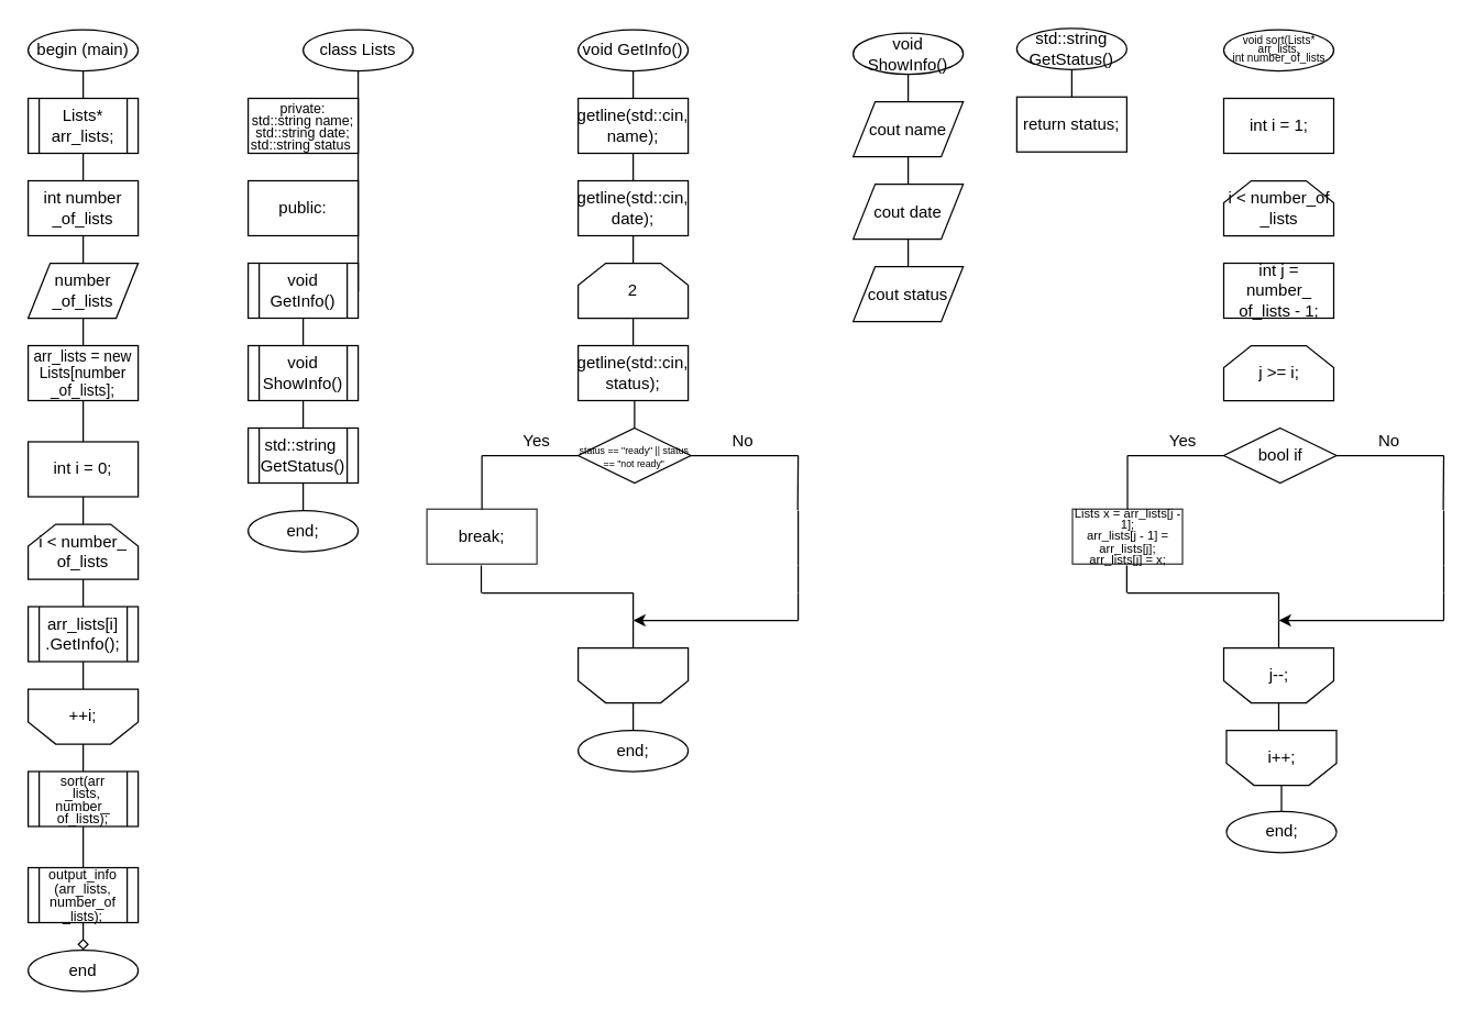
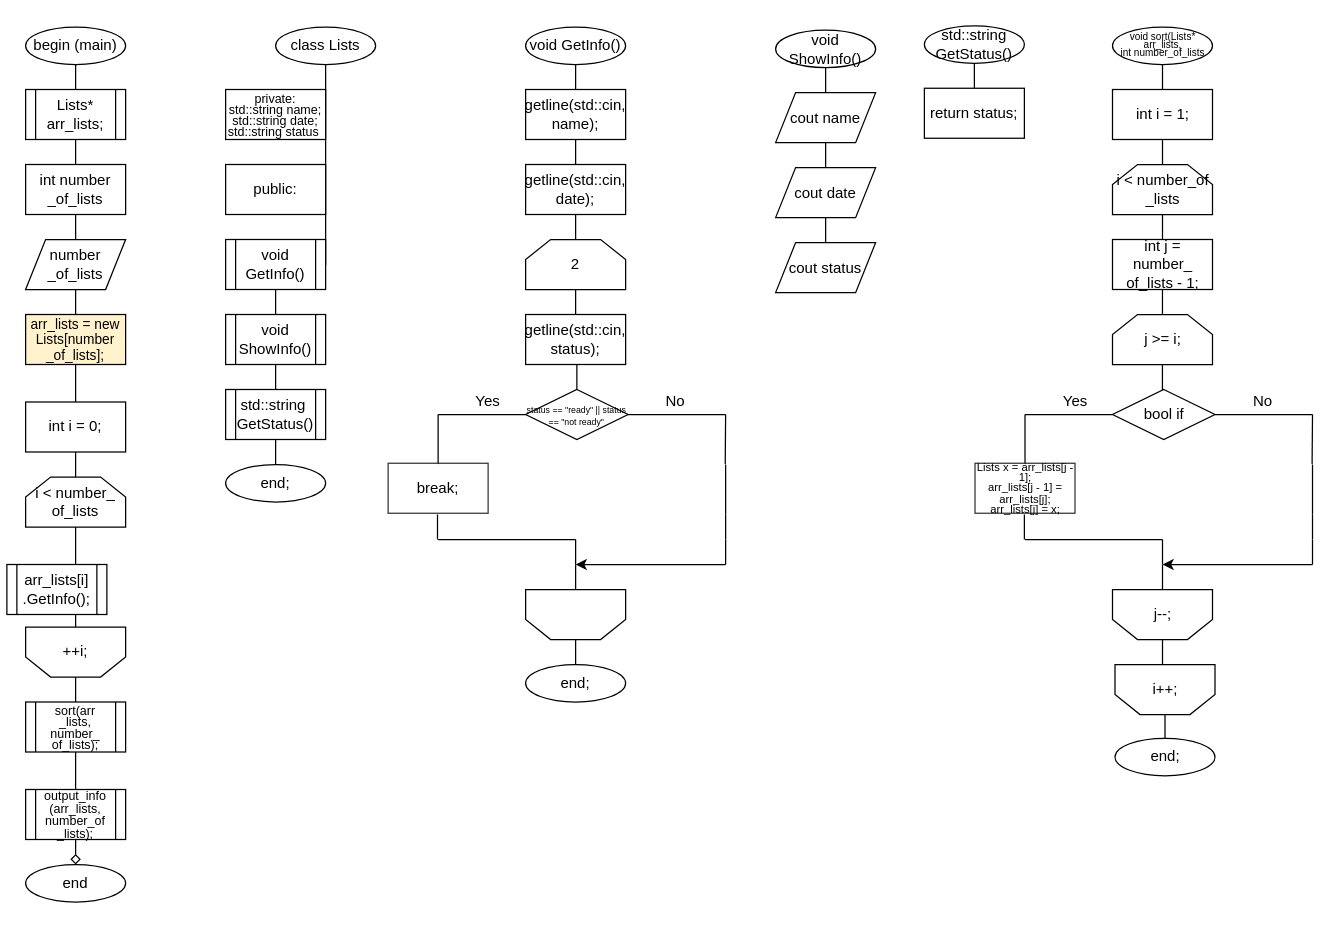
+ <mxCell id="15" style="edgeStyle=orthogonalEdgeStyle;rounded=0;orthogonalLoop=1;jettySize=auto;html=1;entryX=0.487;entryY=0.647;entryDx=0;entryDy=0;entryPerimeter=0;endArrow=none;endFill=0;" edge="1" parent="1" source="16" target="21"><mxGeometry relative="1" as="geometry" /></mxCell>
- <mxCell id="7" value="&lt;p style=&quot;line-height: 110% ; font-size: 11px&quot;&gt;arr_lists = new Lists[number&lt;br&gt;_of_lists];&lt;/p&gt;" style="rounded=0;whiteSpace=wrap;html=1;" vertex="1" parent="1"><mxGeometry x="20" y="251" width="80" height="40" as="geometry" /></mxCell>
+ <mxCell id="7" value="&lt;p style=&quot;line-height: 110% ; font-size: 11px&quot;&gt;arr_lists = new Lists[number&lt;br&gt;_of_lists];&lt;/p&gt;" style="rounded=0;whiteSpace=wrap;html=1;fillColor=#fff2cc;" vertex="1" parent="1"><mxGeometry x="20" y="251" width="80" height="40" as="geometry" /></mxCell>
- <mxCell id="11" value="arr_lists[i]&lt;br&gt;.GetInfo();" style="shape=process;whiteSpace=wrap;html=1;backgroundOutline=1;" vertex="1" parent="1"><mxGeometry x="20" y="441" width="80" height="40" as="geometry" /></mxCell>
+ <mxCell id="11" value="arr_lists[i]&lt;br&gt;.GetInfo();" style="shape=process;whiteSpace=wrap;html=1;backgroundOutline=1;" vertex="1" parent="1"><mxGeometry x="5" y="451" width="80" height="40" as="geometry" /></mxCell>
